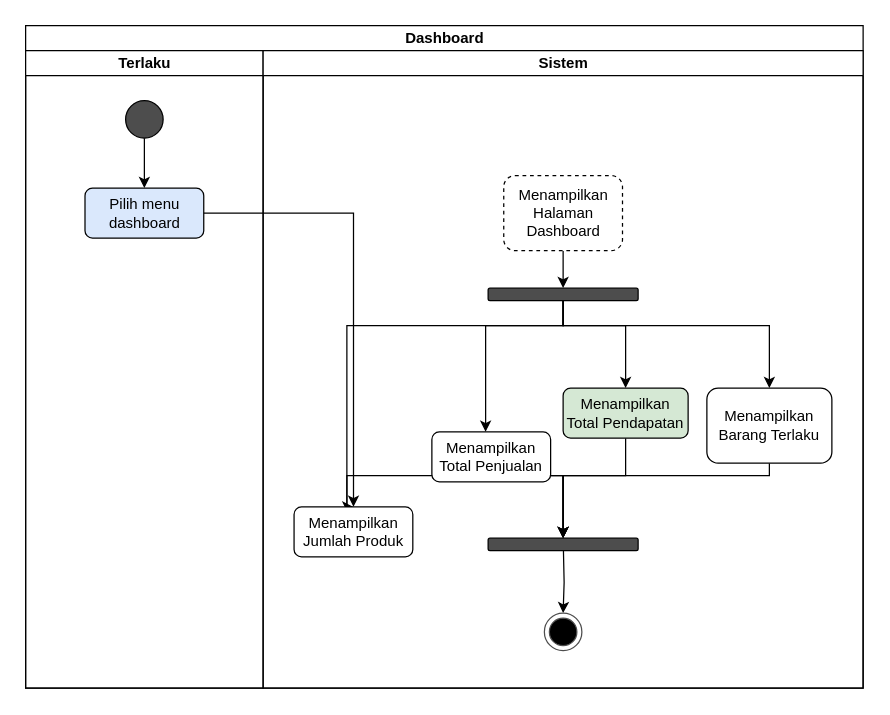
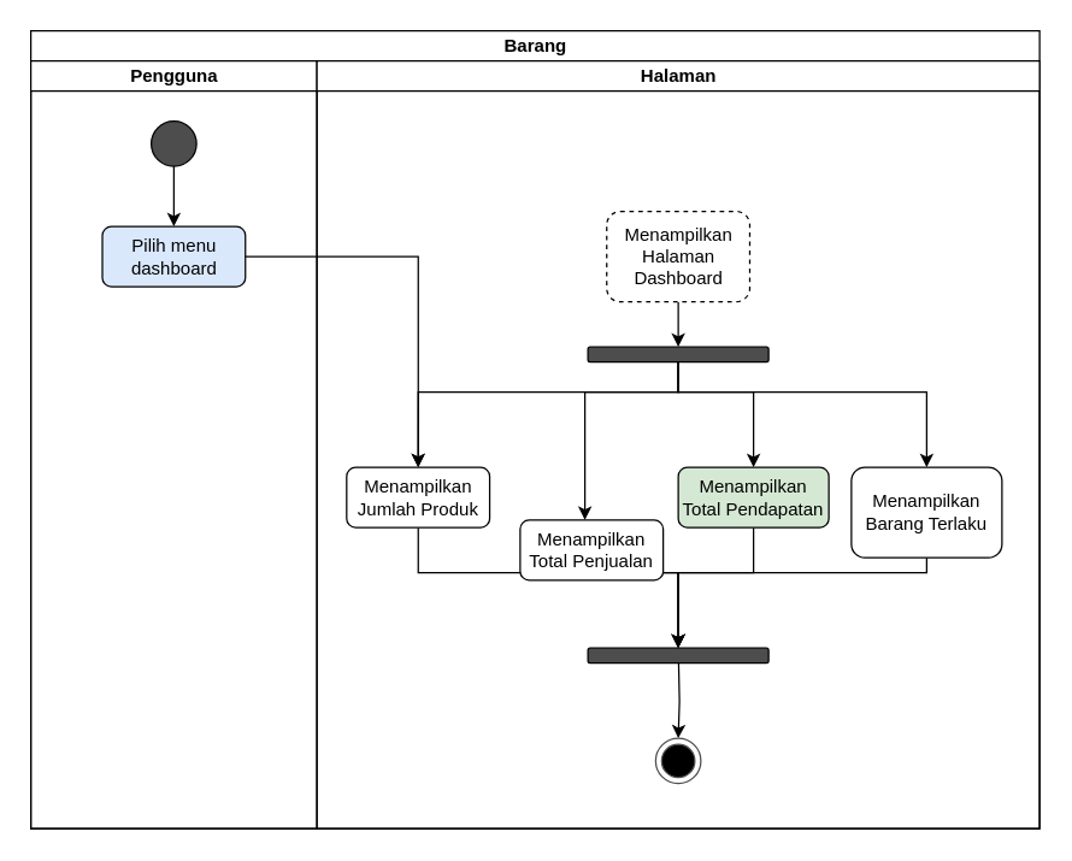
- <mxCell id="2" value="Dashboard" style="swimlane;childLayout=stackLayout;resizeParent=1;resizeParentMax=0;startSize=20;html=1;" vertex="1" parent="1"><mxGeometry x="20" y="20" width="670" height="530" as="geometry" /></mxCell>
+ <mxCell id="2" value="Barang" style="swimlane;childLayout=stackLayout;resizeParent=1;resizeParentMax=0;startSize=20;html=1;" vertex="1" parent="1"><mxGeometry x="20" y="20" width="670" height="530" as="geometry" /></mxCell>
- <mxCell id="3" value="Terlaku" style="swimlane;startSize=20;html=1;" vertex="1" parent="2"><mxGeometry y="20" width="190" height="510" as="geometry" /></mxCell>
+ <mxCell id="3" value="Pengguna" style="swimlane;startSize=20;html=1;" vertex="1" parent="2"><mxGeometry y="20" width="190" height="510" as="geometry" /></mxCell>
- <mxCell id="8" value="Sistem" style="swimlane;startSize=20;html=1;" vertex="1" parent="2"><mxGeometry x="190" y="20" width="480" height="510" as="geometry" /></mxCell>
+ <mxCell id="8" value="Halaman" style="swimlane;startSize=20;html=1;" vertex="1" parent="2"><mxGeometry x="190" y="20" width="480" height="510" as="geometry" /></mxCell>
- <mxCell id="19" value="Menampilkan Jumlah Produk" style="rounded=1;whiteSpace=wrap;html=1;" vertex="1" parent="8"><mxGeometry x="24.75" y="365" width="95" height="40" as="geometry" /></mxCell>
+ <mxCell id="19" value="Menampilkan Jumlah Produk" style="rounded=1;whiteSpace=wrap;html=1;" vertex="1" parent="8"><mxGeometry x="19.75" y="270" width="95" height="40" as="geometry" /></mxCell>
